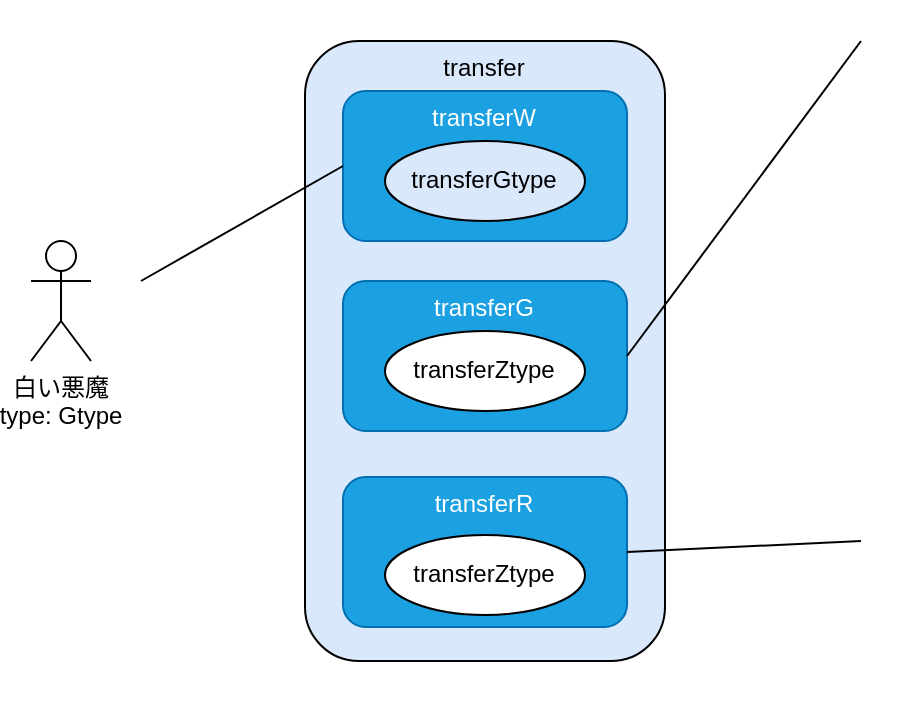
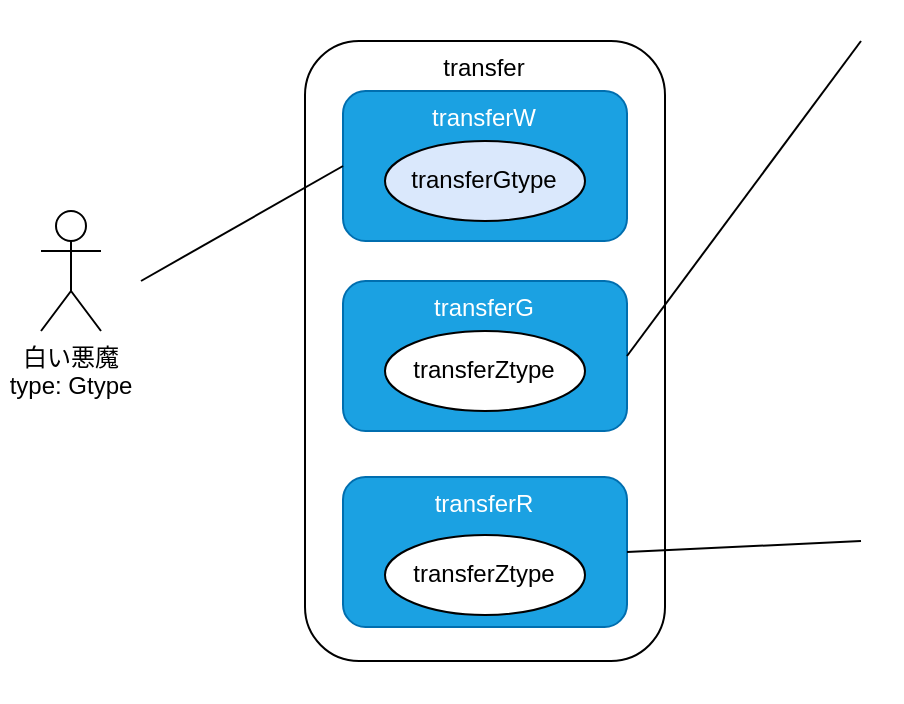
- <mxCell id="2" value="transfer" style="rounded=1;whiteSpace=wrap;html=1;verticalAlign=top;fillColor=#dae8fc;" parent="1" vertex="1"><mxGeometry x="152" y="20" width="180" height="310" as="geometry" /></mxCell>
+ <mxCell id="2" value="transfer" style="rounded=1;whiteSpace=wrap;html=1;verticalAlign=top;" parent="1" vertex="1"><mxGeometry x="152" y="20" width="180" height="310" as="geometry" /></mxCell>
- <mxCell id="6" value="白い悪魔&lt;br&gt;type: Gtype" style="shape=umlActor;verticalLabelPosition=bottom;verticalAlign=top;html=1;outlineConnect=0;" parent="1" vertex="1"><mxGeometry x="15" y="120" width="30" height="60" as="geometry" /></mxCell>
+ <mxCell id="6" value="白い悪魔&lt;br&gt;type: Gtype" style="shape=umlActor;verticalLabelPosition=bottom;verticalAlign=top;html=1;outlineConnect=0;" parent="1" vertex="1"><mxGeometry x="20" y="105" width="30" height="60" as="geometry" /></mxCell>
